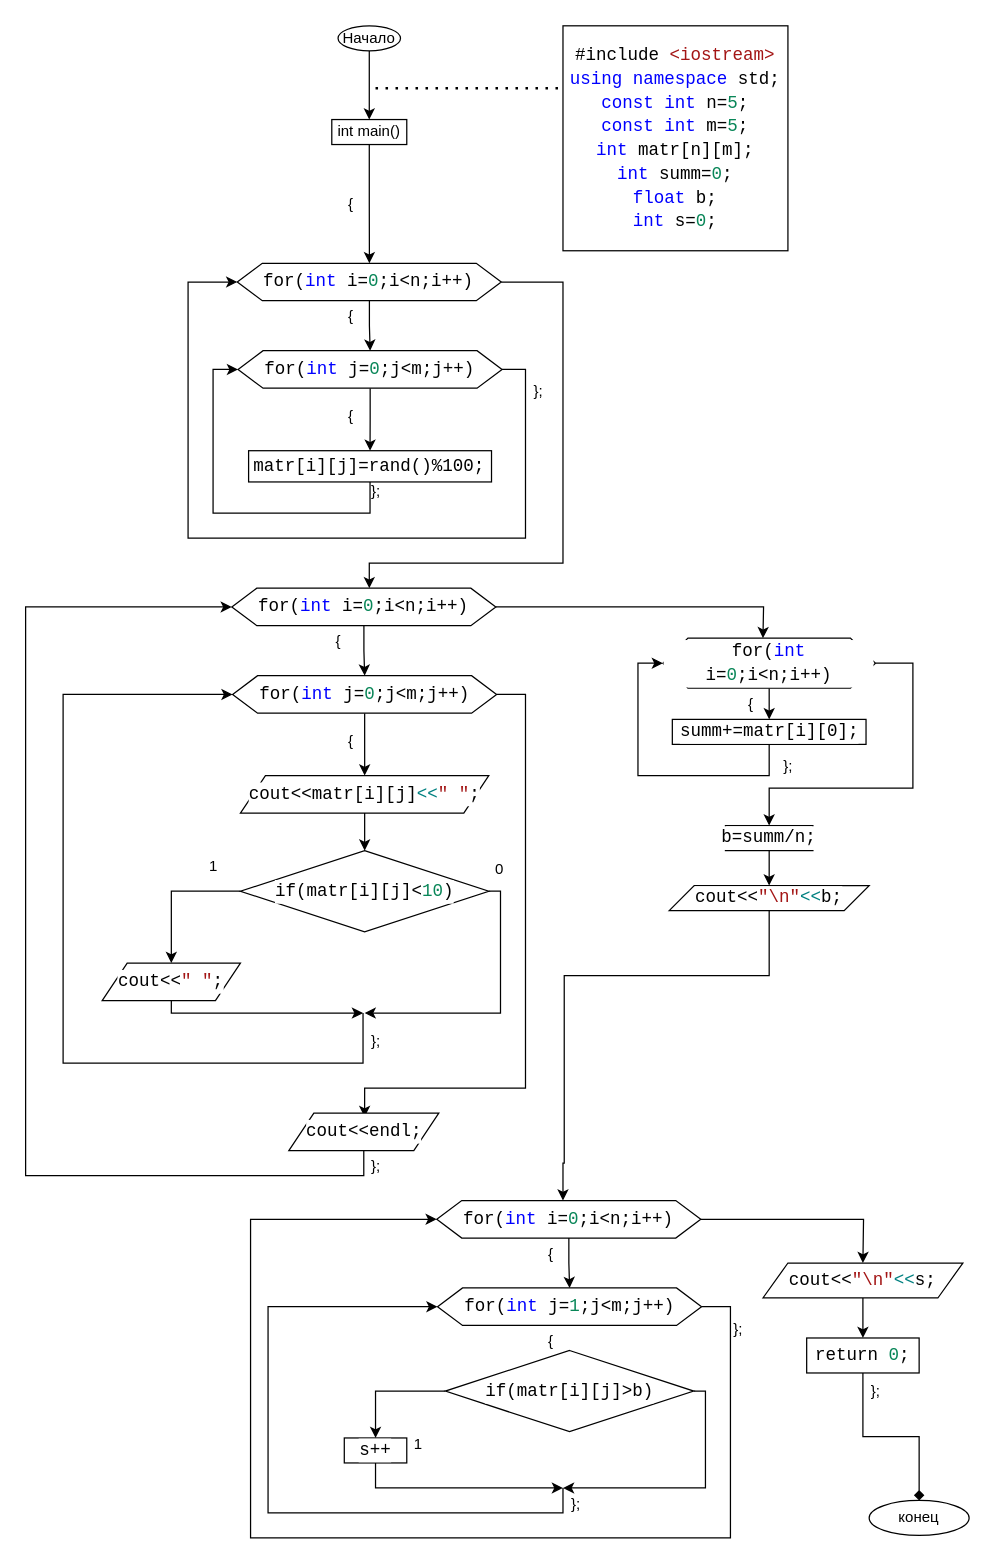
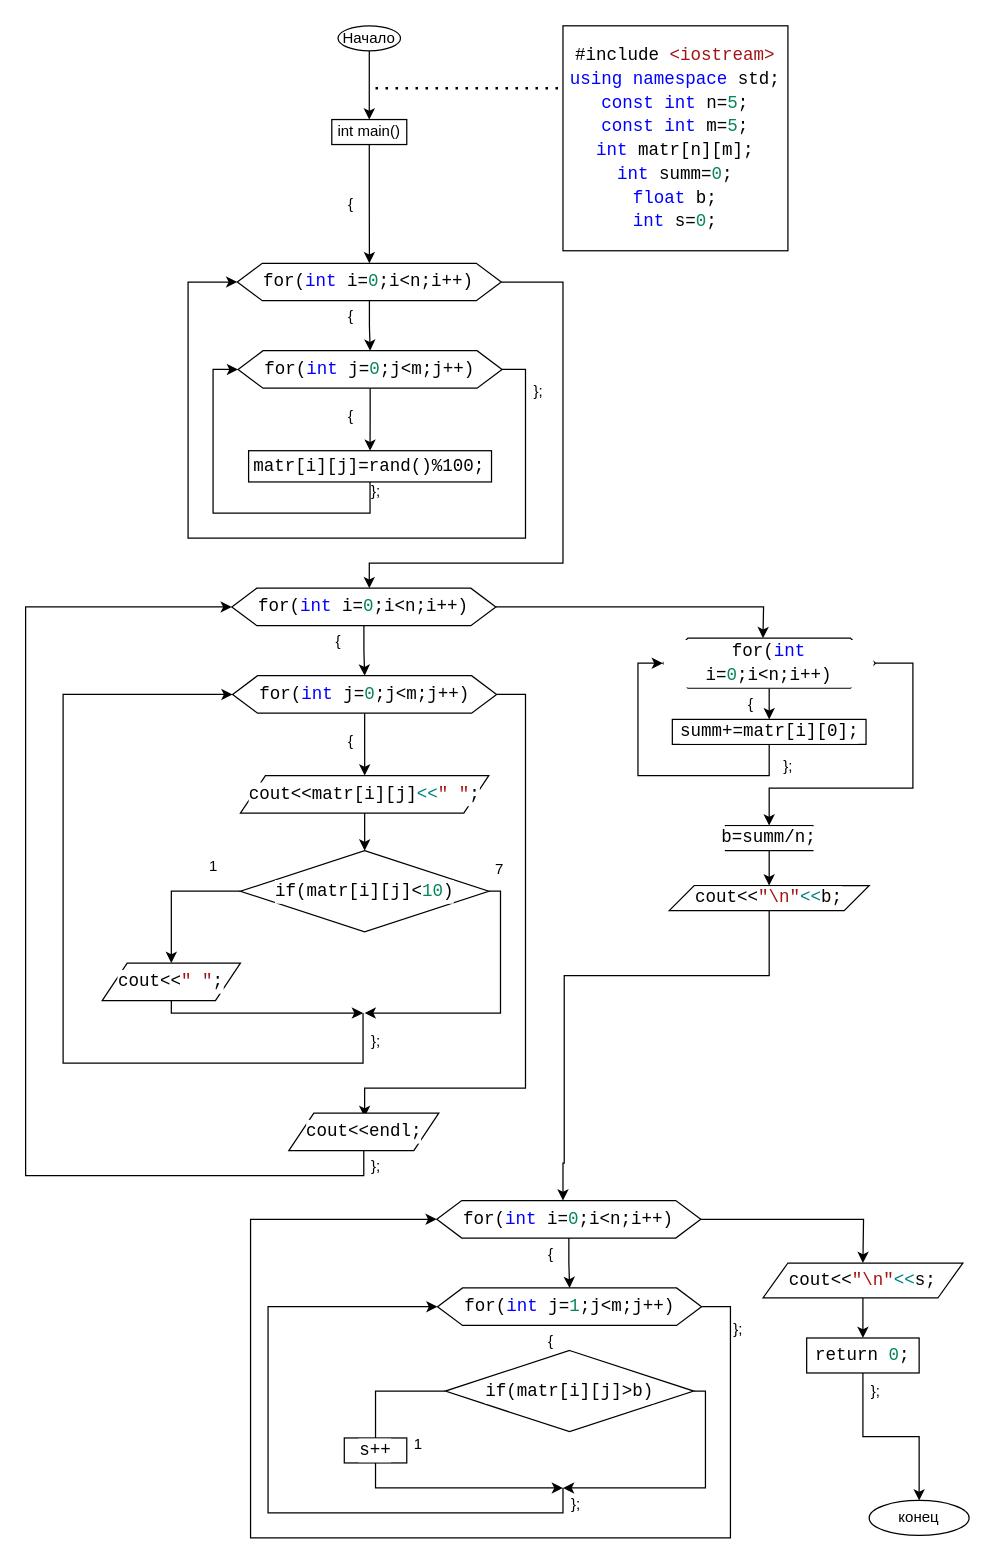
- <mxCell id="30" value="0" style="text;html=1;align=center;verticalAlign=middle;resizable=0;points=[];autosize=1;strokeColor=none;fillColor=none;" vertex="1" parent="1"><mxGeometry x="384" y="680" width="30" height="30" as="geometry" /></mxCell>
+ <mxCell id="30" value="7" style="text;html=1;align=center;verticalAlign=middle;resizable=0;points=[];autosize=1;strokeColor=none;fillColor=none;" vertex="1" parent="1"><mxGeometry x="384" y="680" width="30" height="30" as="geometry" /></mxCell>
- <mxCell id="48" value="" style="edgeStyle=orthogonalEdgeStyle;rounded=0;orthogonalLoop=1;jettySize=auto;html=1;entryX=0.5;entryY=0;entryDx=0;entryDy=0;" edge="1" parent="1" source="50" target="54"><mxGeometry relative="1" as="geometry"><mxPoint x="300.565" y="1232" as="targetPoint" /></mxGeometry></mxCell>
+ <mxCell id="48" value="" style="edgeStyle=orthogonalEdgeStyle;rounded=0;orthogonalLoop=1;jettySize=auto;html=1;entryX=0.5;entryY=0;entryDx=0;entryDy=0;endArrow=none;" edge="1" parent="1" source="50" target="54"><mxGeometry relative="1" as="geometry"><mxPoint x="300.565" y="1232" as="targetPoint" /></mxGeometry></mxCell>
- <mxCell id="57" value="" style="edgeStyle=orthogonalEdgeStyle;rounded=0;orthogonalLoop=1;jettySize=auto;html=1;endArrow=diamond;" edge="1" parent="1" source="58" target="59"><mxGeometry relative="1" as="geometry" /></mxCell>
+ <mxCell id="57" value="" style="edgeStyle=orthogonalEdgeStyle;rounded=0;orthogonalLoop=1;jettySize=auto;html=1;" edge="1" parent="1" source="58" target="59"><mxGeometry relative="1" as="geometry" /></mxCell>
